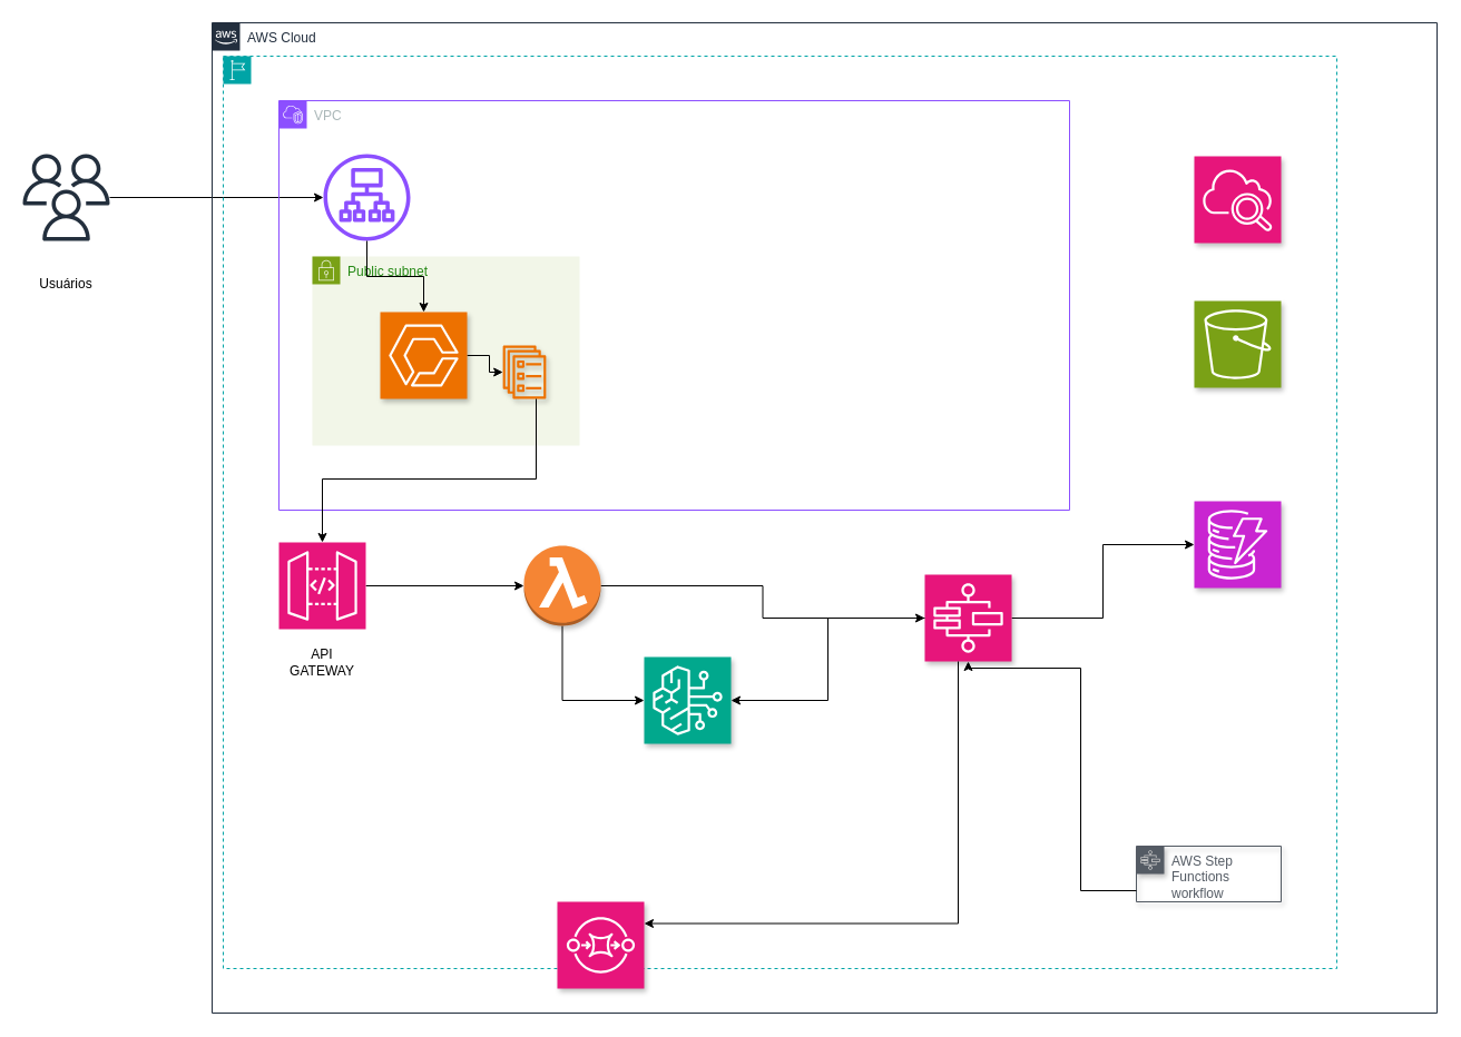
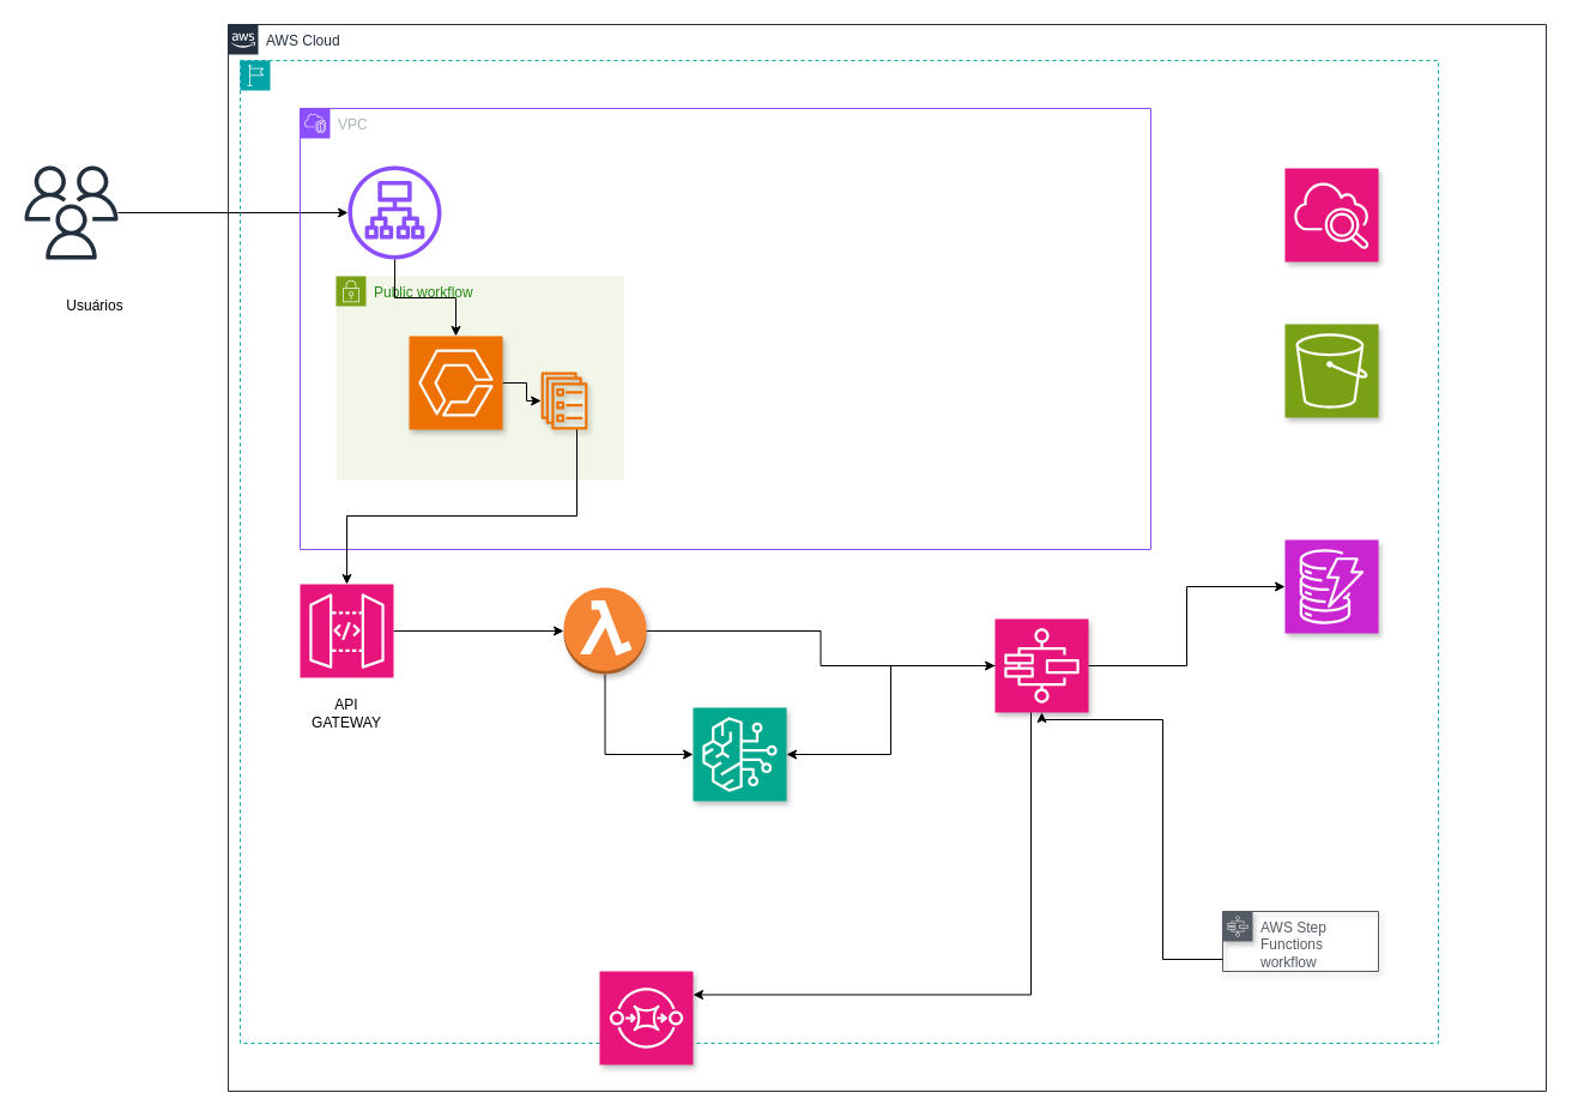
- <mxCell id="8" value="Public subnet" style="points=[[0,0],[0.25,0],[0.5,0],[0.75,0],[1,0],[1,0.25],[1,0.5],[1,0.75],[1,1],[0.75,1],[0.5,1],[0.25,1],[0,1],[0,0.75],[0,0.5],[0,0.25]];outlineConnect=0;gradientColor=none;html=1;whiteSpace=wrap;fontSize=12;fontStyle=0;container=1;pointerEvents=0;collapsible=0;recursiveResize=0;shape=mxgraph.aws4.group;grIcon=mxgraph.aws4.group_security_group;grStroke=0;strokeColor=#7AA116;fillColor=#F2F6E8;verticalAlign=top;align=left;spacingLeft=30;fontColor=#248814;dashed=0;" parent="6" vertex="1"><mxGeometry x="30" y="140" width="240" height="170" as="geometry" /></mxCell>
+ <mxCell id="8" value="Public workflow" style="points=[[0,0],[0.25,0],[0.5,0],[0.75,0],[1,0],[1,0.25],[1,0.5],[1,0.75],[1,1],[0.75,1],[0.5,1],[0.25,1],[0,1],[0,0.75],[0,0.5],[0,0.25]];outlineConnect=0;gradientColor=none;html=1;whiteSpace=wrap;fontSize=12;fontStyle=0;container=1;pointerEvents=0;collapsible=0;recursiveResize=0;shape=mxgraph.aws4.group;grIcon=mxgraph.aws4.group_security_group;grStroke=0;strokeColor=#7AA116;fillColor=#F2F6E8;verticalAlign=top;align=left;spacingLeft=30;fontColor=#248814;dashed=0;" parent="6" vertex="1"><mxGeometry x="30" y="140" width="240" height="170" as="geometry" /></mxCell>
- <mxCell id="31" value="Usuários" style="text;html=1;align=center;verticalAlign=middle;whiteSpace=wrap;rounded=0;fontFamily=Helvetica;fontSize=12;fontColor=default;fontStyle=0;" vertex="1" parent="1"><mxGeometry x="29" y="240" width="60" height="30" as="geometry" /></mxCell>
+ <mxCell id="31" value="Usuários" style="text;html=1;align=center;verticalAlign=middle;whiteSpace=wrap;rounded=0;fontFamily=Helvetica;fontSize=12;fontColor=default;fontStyle=0;" vertex="1" parent="1"><mxGeometry x="49" y="240" width="60" height="30" as="geometry" /></mxCell>
